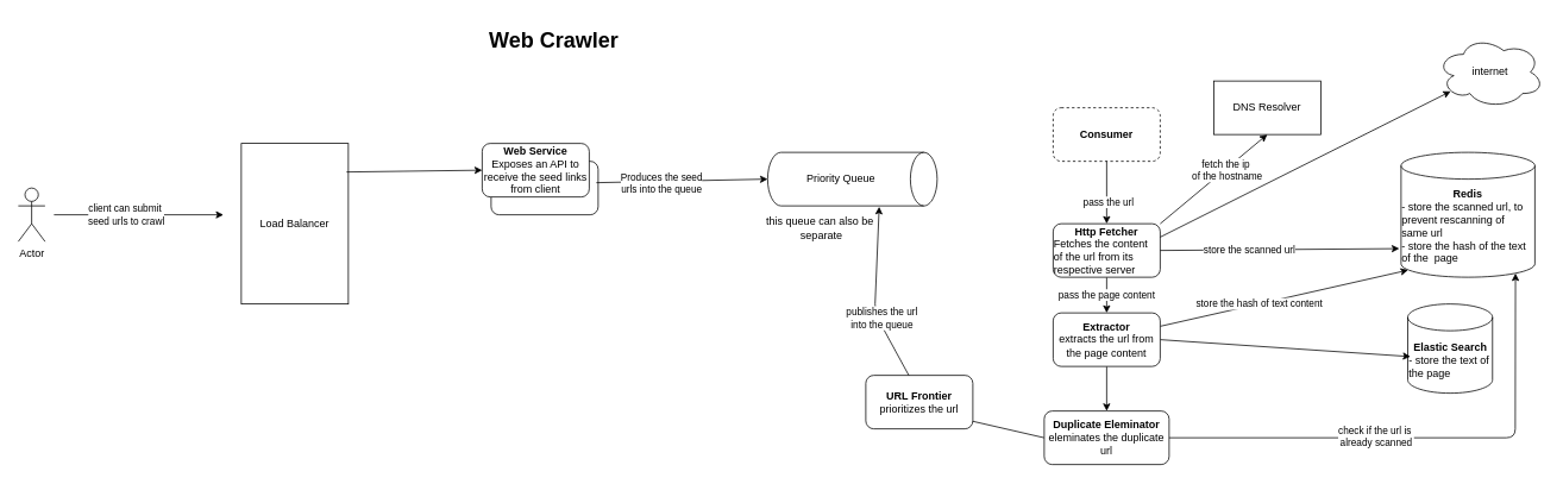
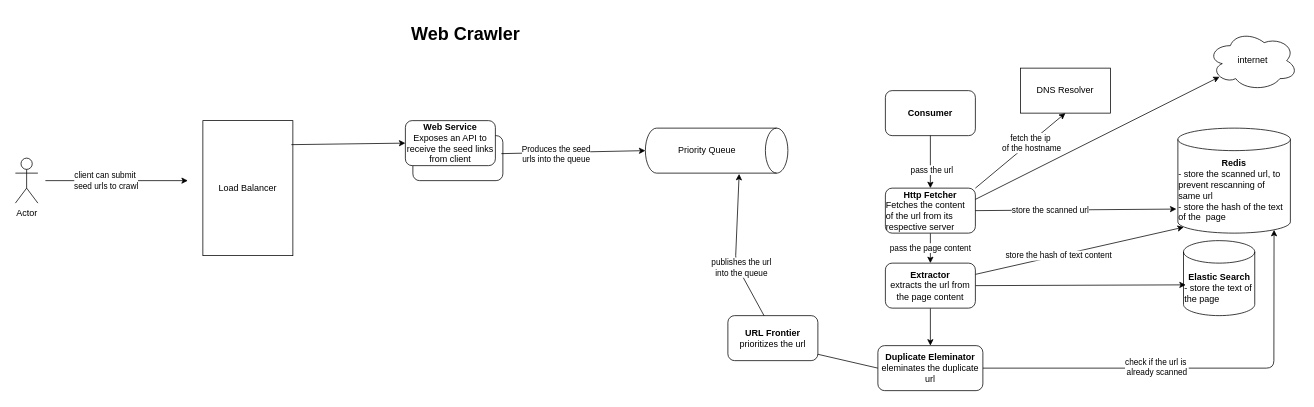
- <mxCell id="14" value="&lt;b&gt;Consumer&lt;/b&gt;&lt;br&gt;" style="rounded=1;whiteSpace=wrap;html=1;dashed=1;" vertex="1" parent="1"><mxGeometry x="1180" y="120" width="120" height="60" as="geometry" /></mxCell>
+ <mxCell id="14" value="&lt;b&gt;Consumer&lt;/b&gt;&lt;br&gt;" style="rounded=1;whiteSpace=wrap;html=1;" vertex="1" parent="1"><mxGeometry x="1180" y="120" width="120" height="60" as="geometry" /></mxCell>
- <mxCell id="17" value="this queue can also be&amp;nbsp;&lt;br&gt;separate" style="text;html=1;align=center;verticalAlign=middle;resizable=0;points=[];autosize=1;" vertex="1" parent="1"><mxGeometry x="850" y="240" width="140" height="30" as="geometry" /></mxCell>
- <mxCell id="21" value="&lt;b&gt;Elastic Search&lt;/b&gt;&lt;br&gt;&lt;div style=&quot;text-align: left&quot;&gt;&lt;span&gt;- store the text of the page&lt;/span&gt;&lt;/div&gt;" style="shape=cylinder3;whiteSpace=wrap;html=1;boundedLbl=1;backgroundOutline=1;size=15;" vertex="1" parent="1"><mxGeometry x="1577.5" y="340" width="95" height="100" as="geometry" /></mxCell>
+ <mxCell id="21" value="&lt;b&gt;Elastic Search&lt;/b&gt;&lt;br&gt;&lt;div style=&quot;text-align: left&quot;&gt;&lt;span&gt;- store the text of the page&lt;/span&gt;&lt;/div&gt;" style="shape=cylinder3;whiteSpace=wrap;html=1;boundedLbl=1;backgroundOutline=1;size=15;" vertex="1" parent="1"><mxGeometry x="1577.5" y="320" width="95" height="100" as="geometry" /></mxCell>
